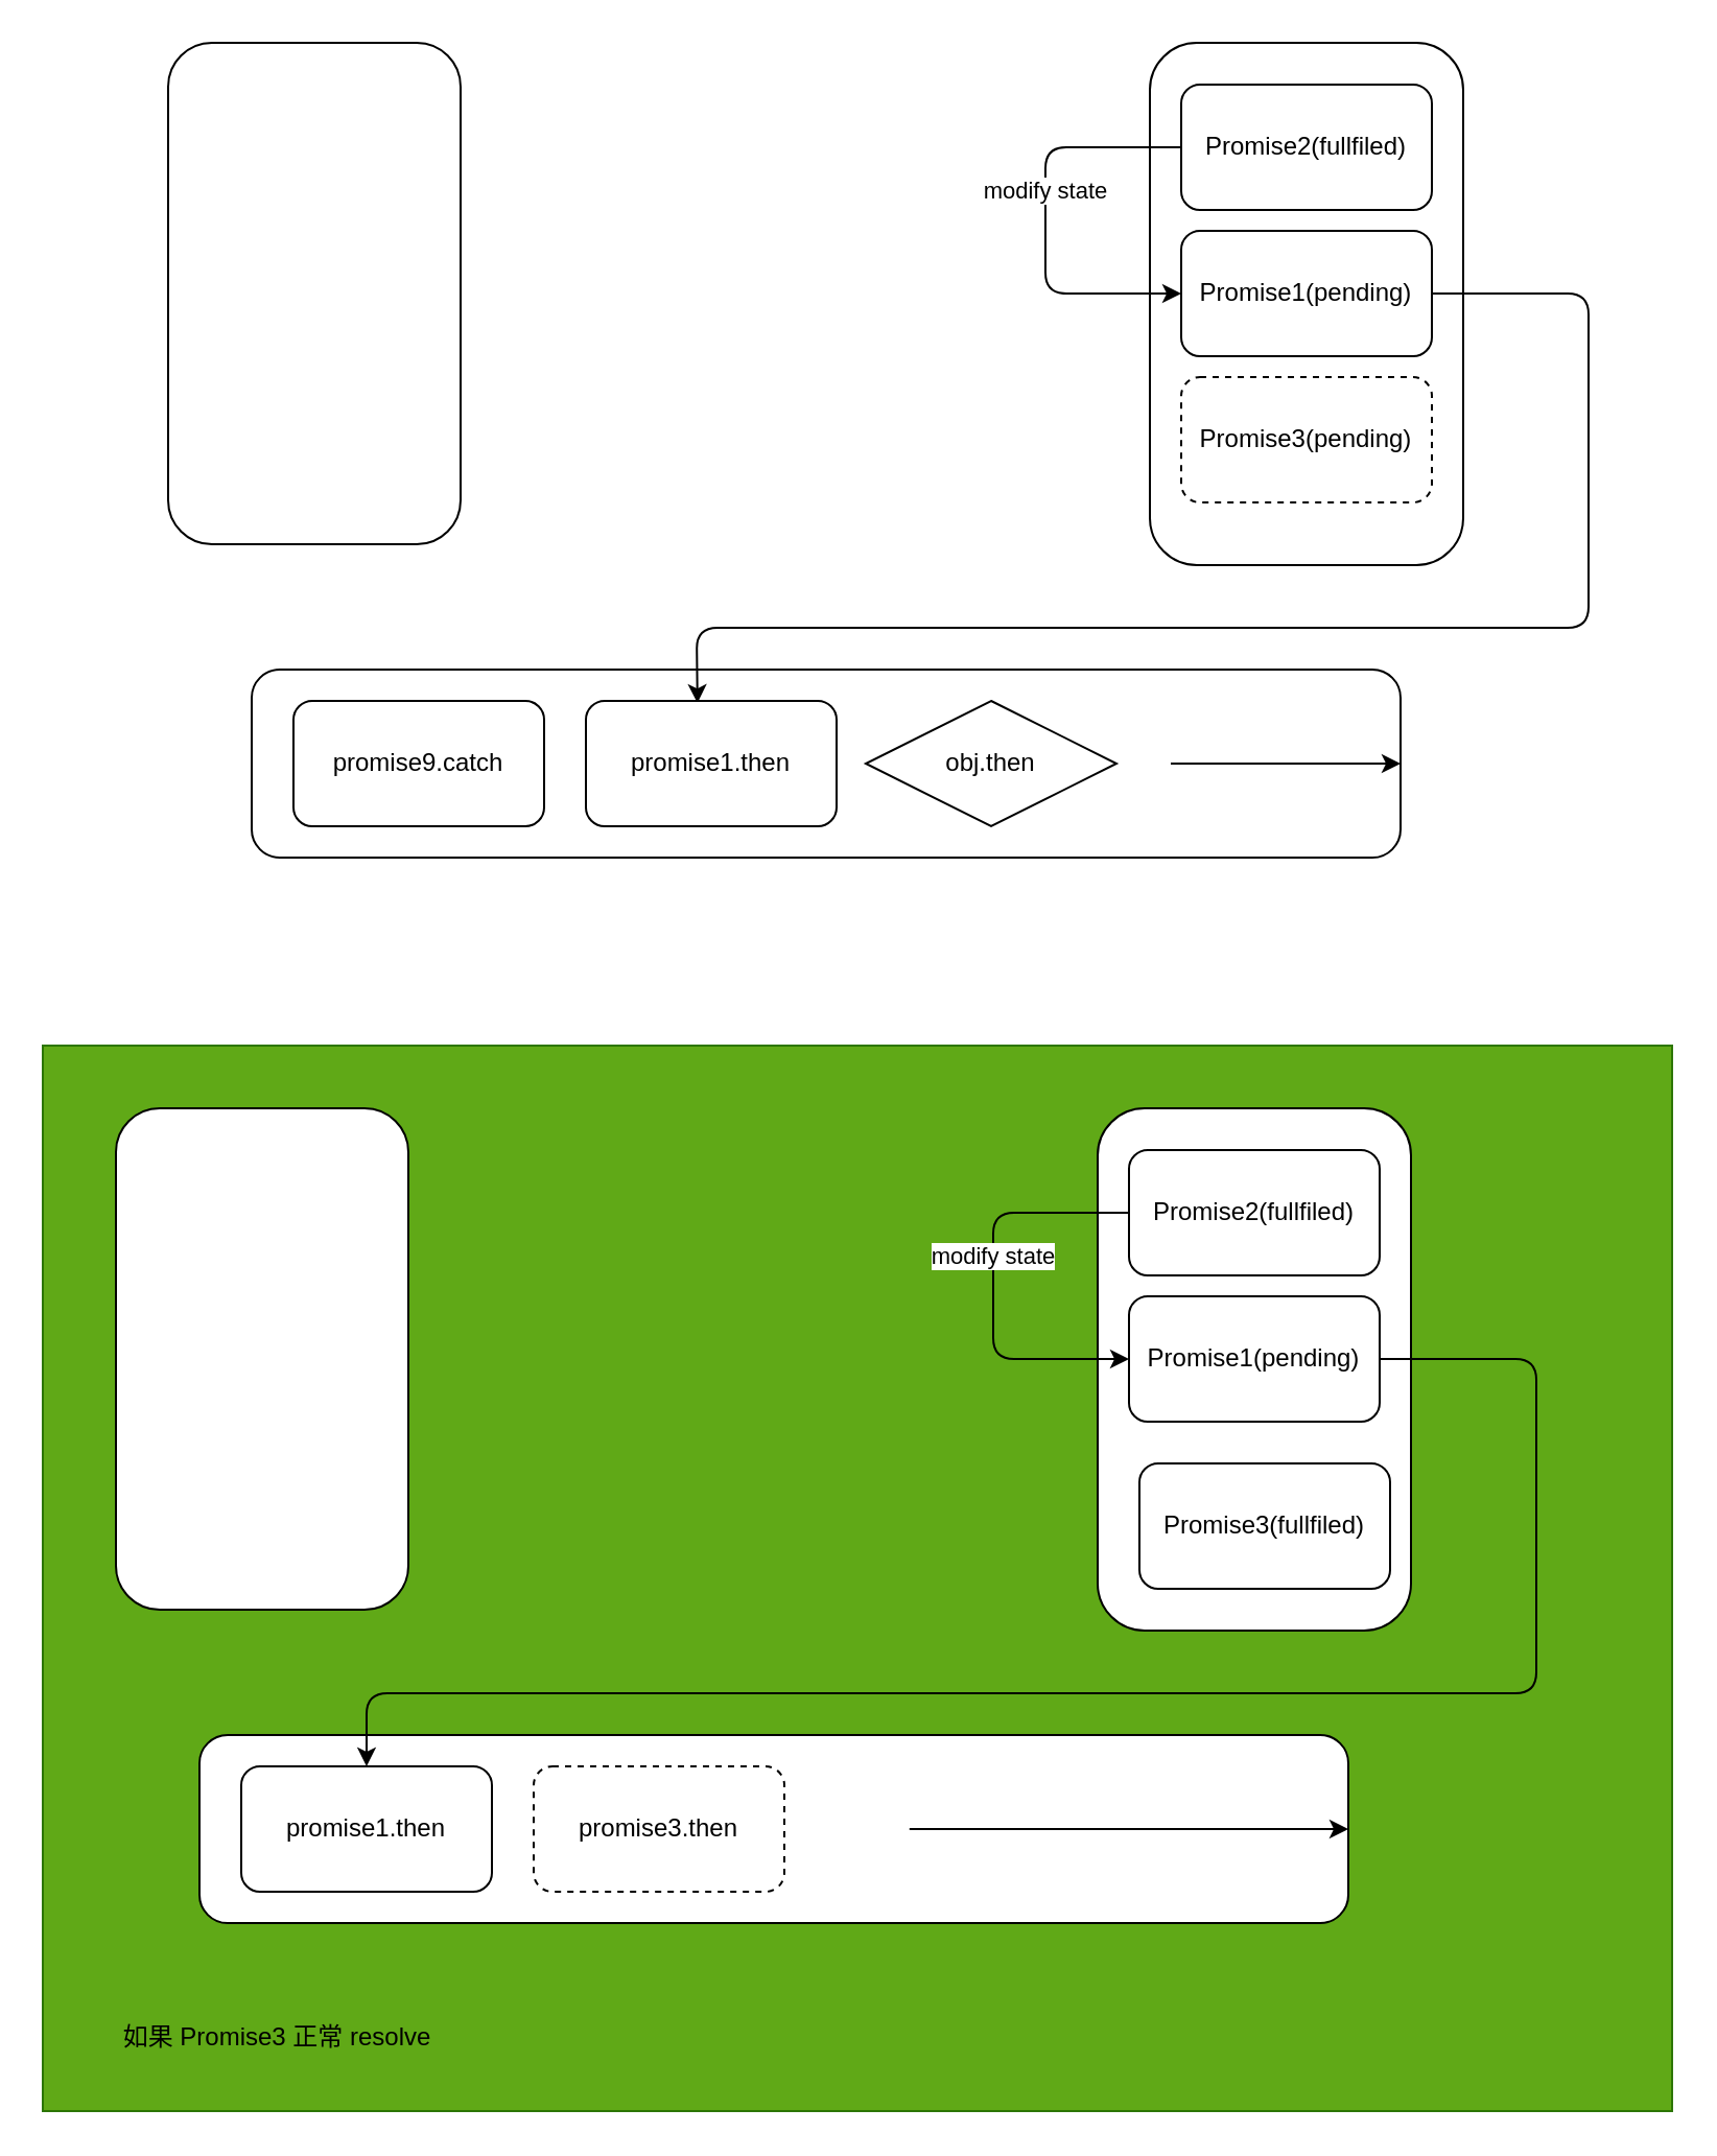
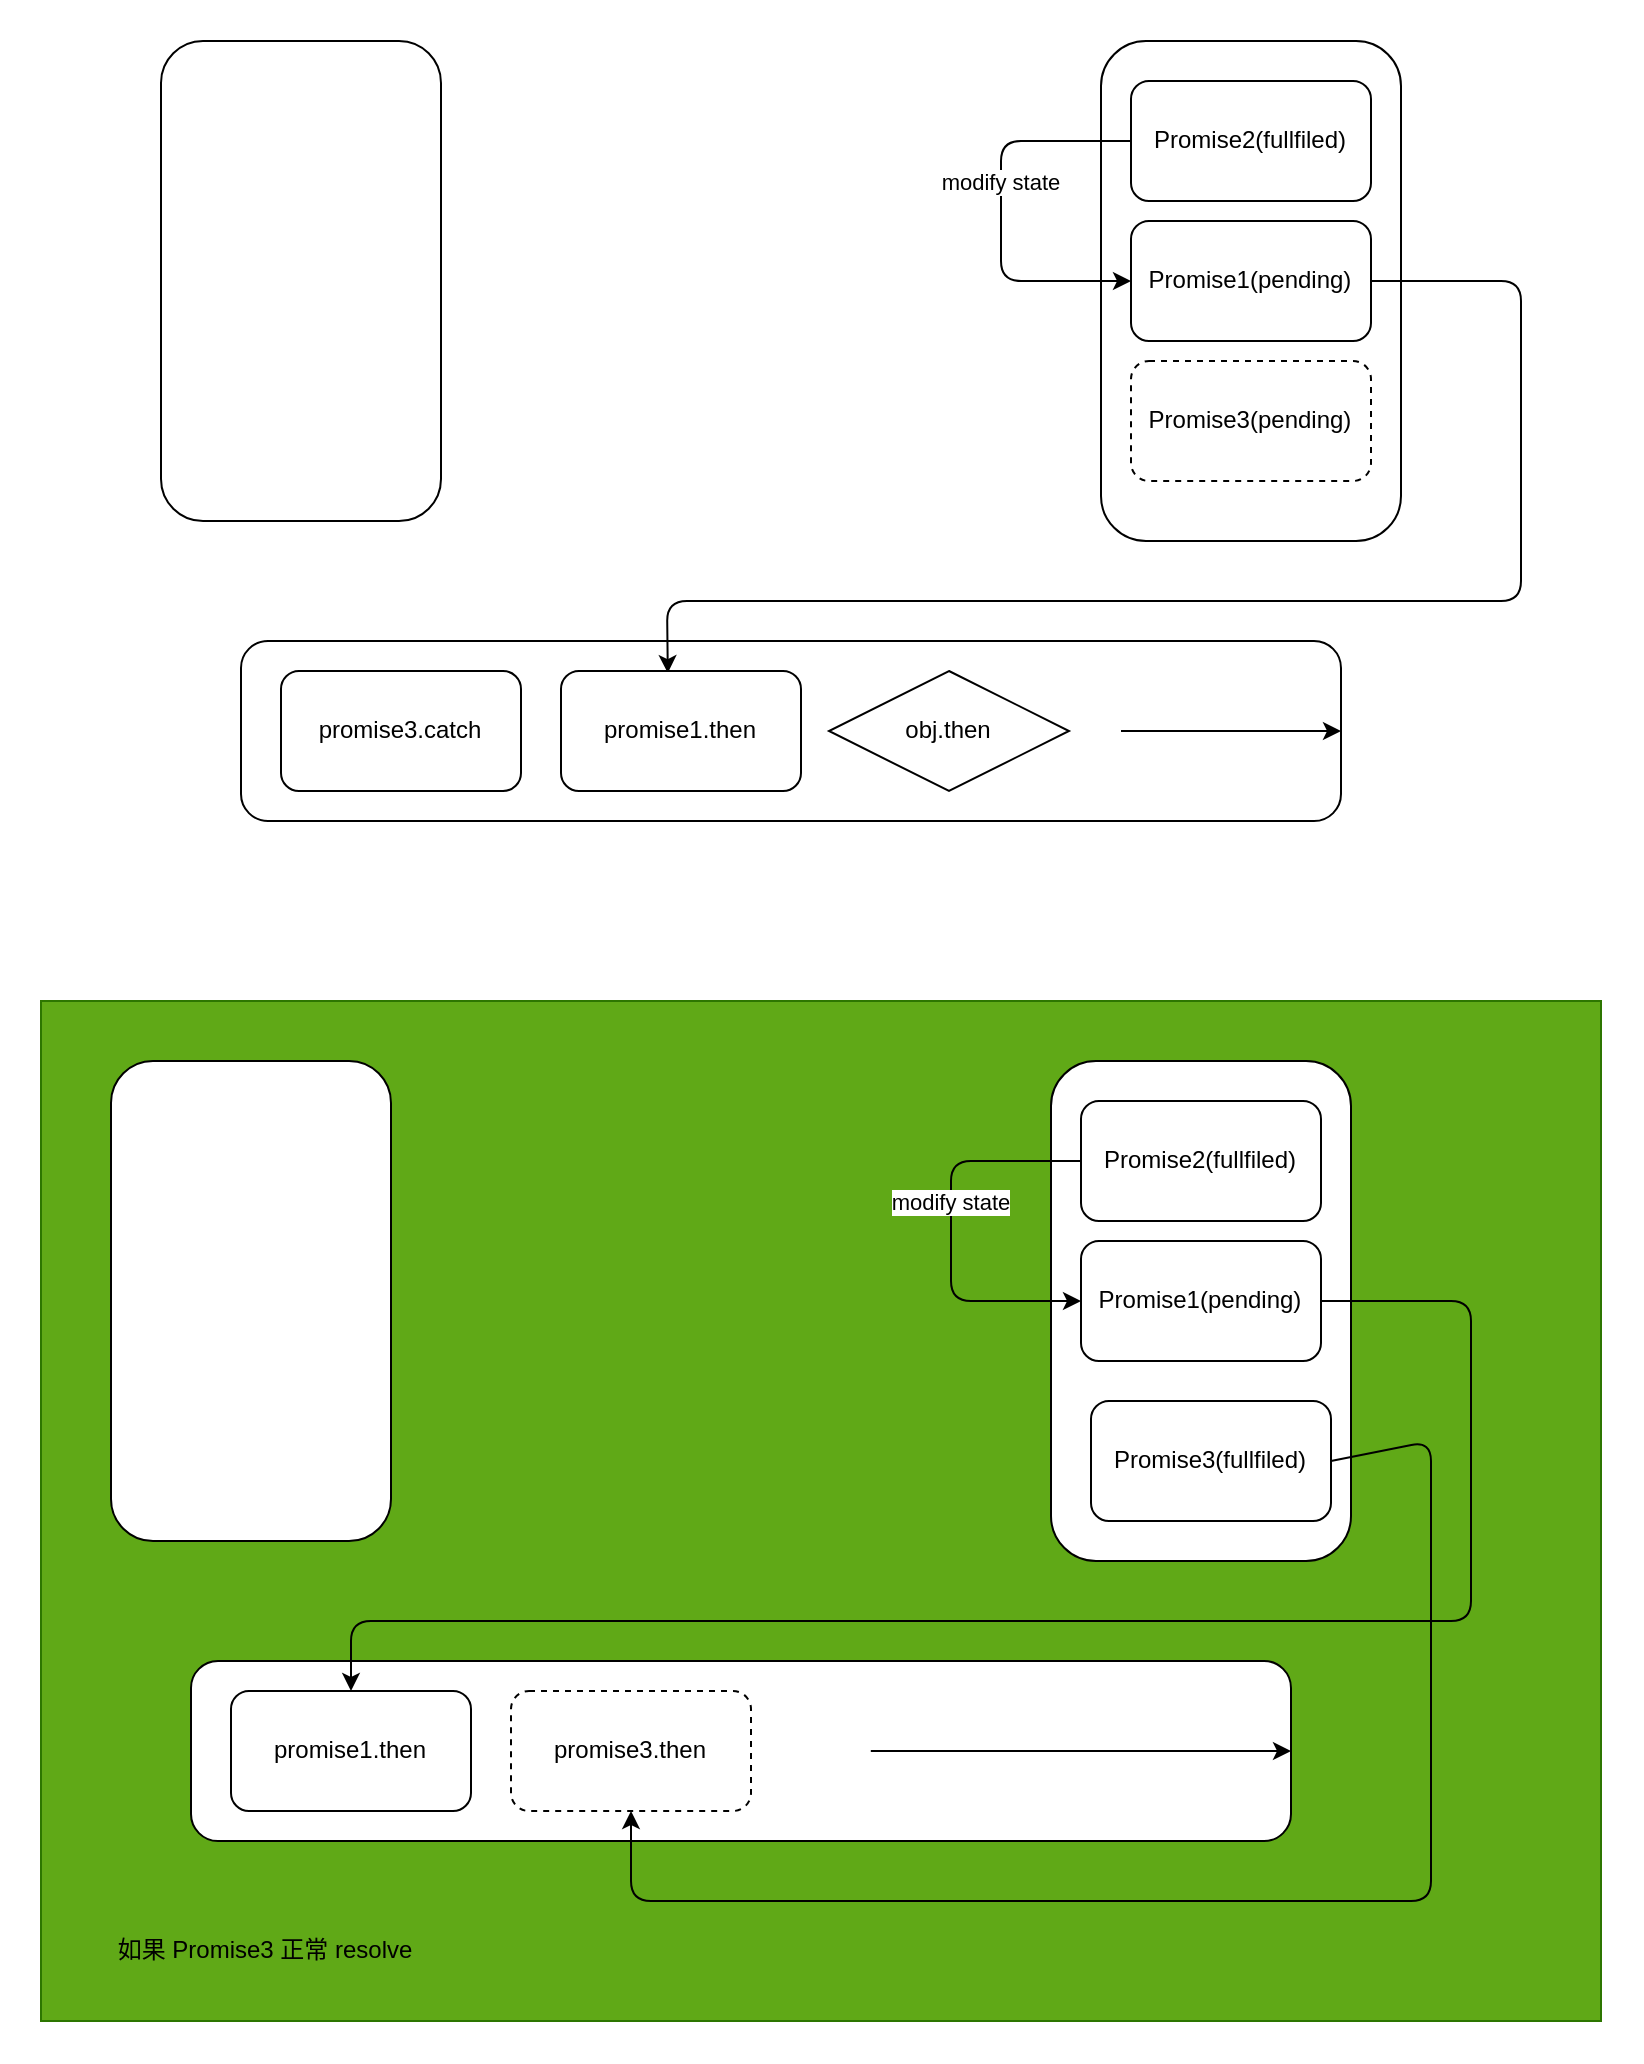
- <mxCell id="13" value="promise9.catch" style="rounded=1;whiteSpace=wrap;html=1;" parent="1" vertex="1"><mxGeometry x="140" y="335" width="120" height="60" as="geometry" /></mxCell>
+ <mxCell id="13" value="promise3.catch" style="rounded=1;whiteSpace=wrap;html=1;" parent="1" vertex="1"><mxGeometry x="140" y="335" width="120" height="60" as="geometry" /></mxCell>
+ <mxCell id="24" style="edgeStyle=none;html=1;exitX=1;exitY=0.5;exitDx=0;exitDy=0;entryX=0.5;entryY=1;entryDx=0;entryDy=0;" parent="1" source="25" target="27" edge="1"><mxGeometry relative="1" as="geometry"><Array as="points"><mxPoint x="715" y="720" /><mxPoint x="715" y="950" /><mxPoint x="315" y="950" /></Array></mxGeometry></mxCell>
